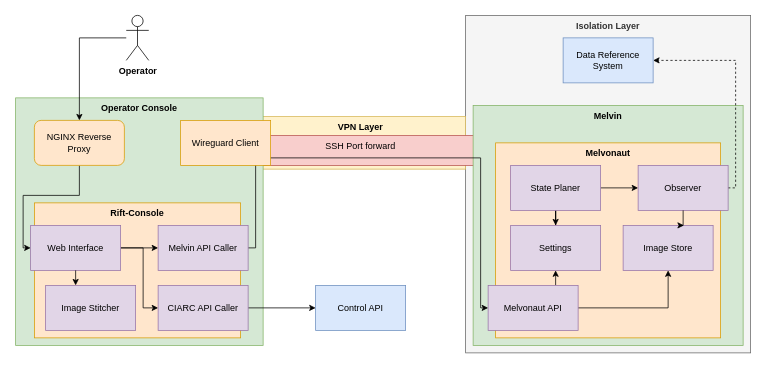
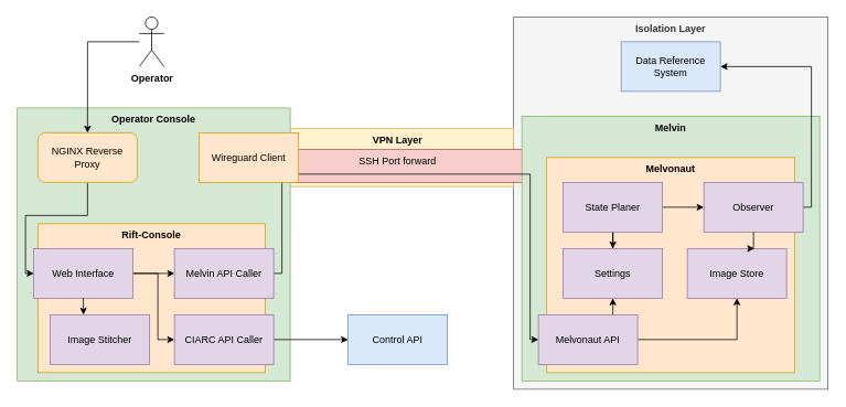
- <mxCell id="18" style="edgeStyle=orthogonalEdgeStyle;rounded=0;orthogonalLoop=1;jettySize=auto;html=1;entryX=1;entryY=0.5;entryDx=0;entryDy=0;dashed=1;" edge="1" parent="1" source="19" target="26"><mxGeometry relative="1" as="geometry"><Array as="points"><mxPoint x="980" y="250" /><mxPoint x="980" y="80" /></Array></mxGeometry></mxCell>
+ <mxCell id="18" style="edgeStyle=orthogonalEdgeStyle;rounded=0;orthogonalLoop=1;jettySize=auto;html=1;entryX=1;entryY=0.5;entryDx=0;entryDy=0;" edge="1" parent="1" source="19" target="26"><mxGeometry relative="1" as="geometry"><Array as="points"><mxPoint x="980" y="250" /><mxPoint x="980" y="80" /></Array></mxGeometry></mxCell>
